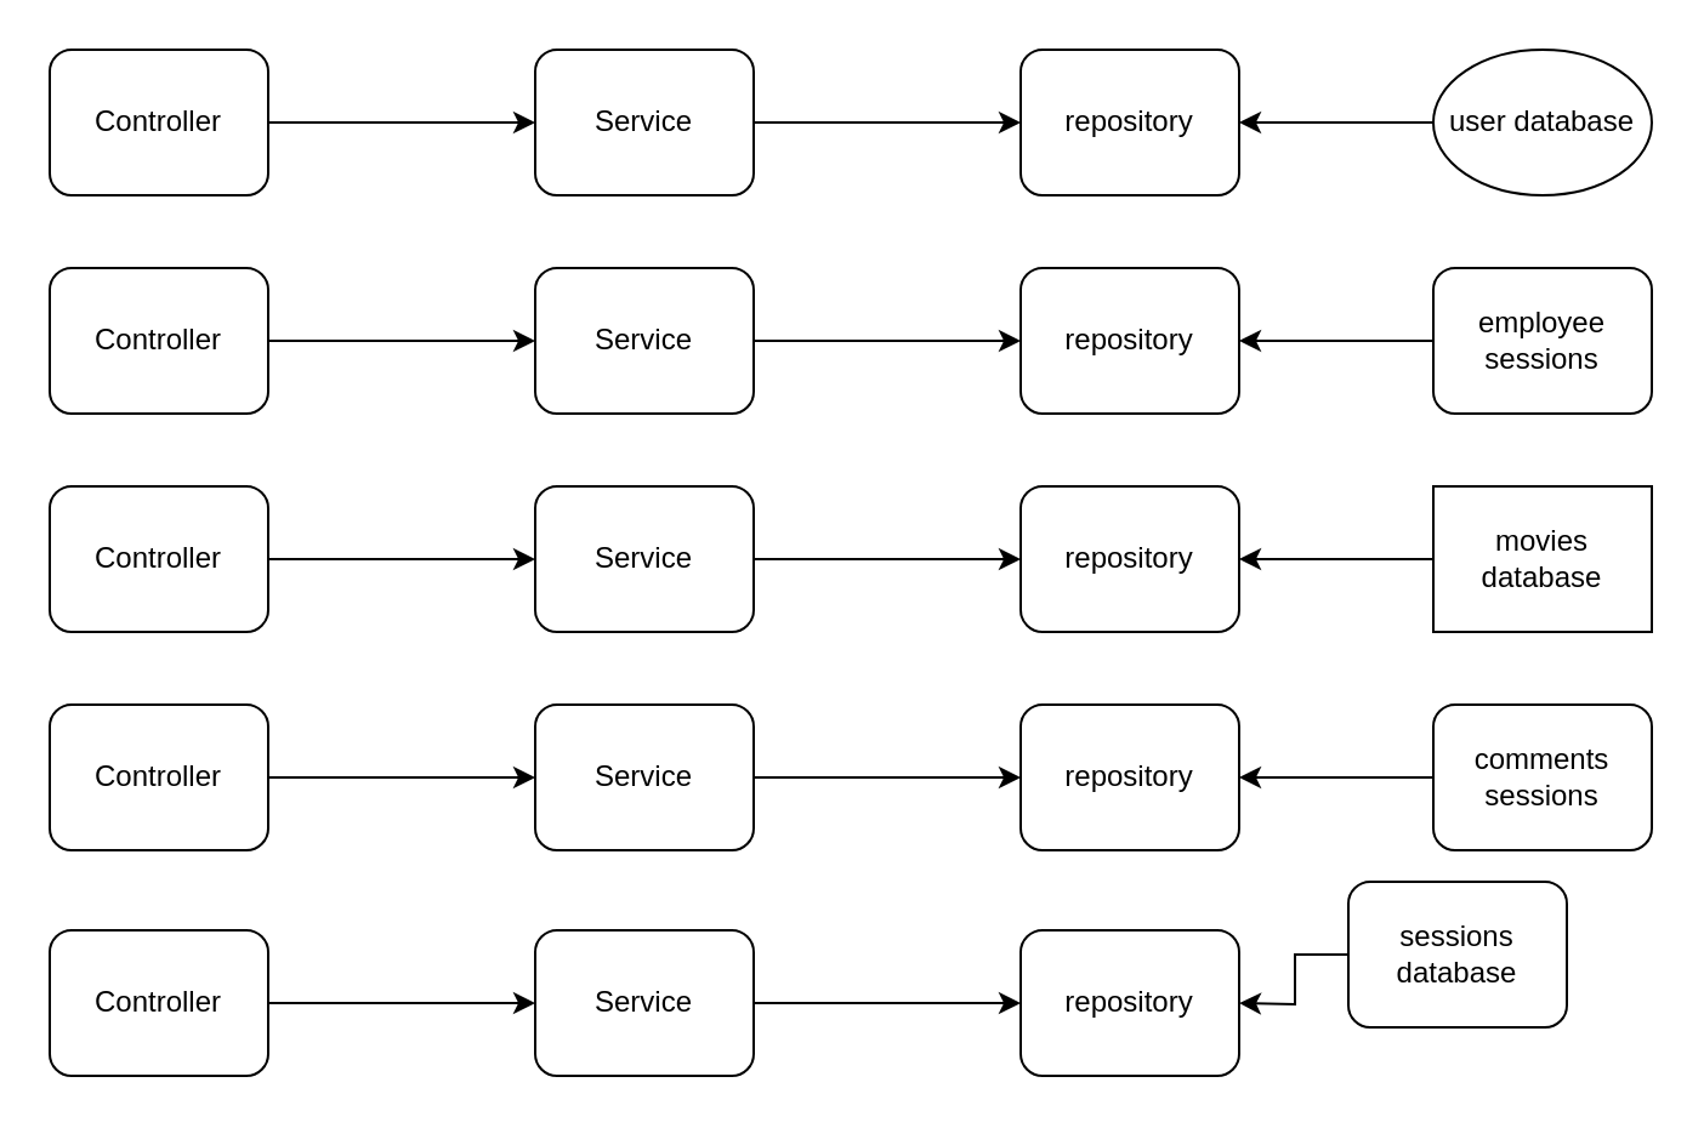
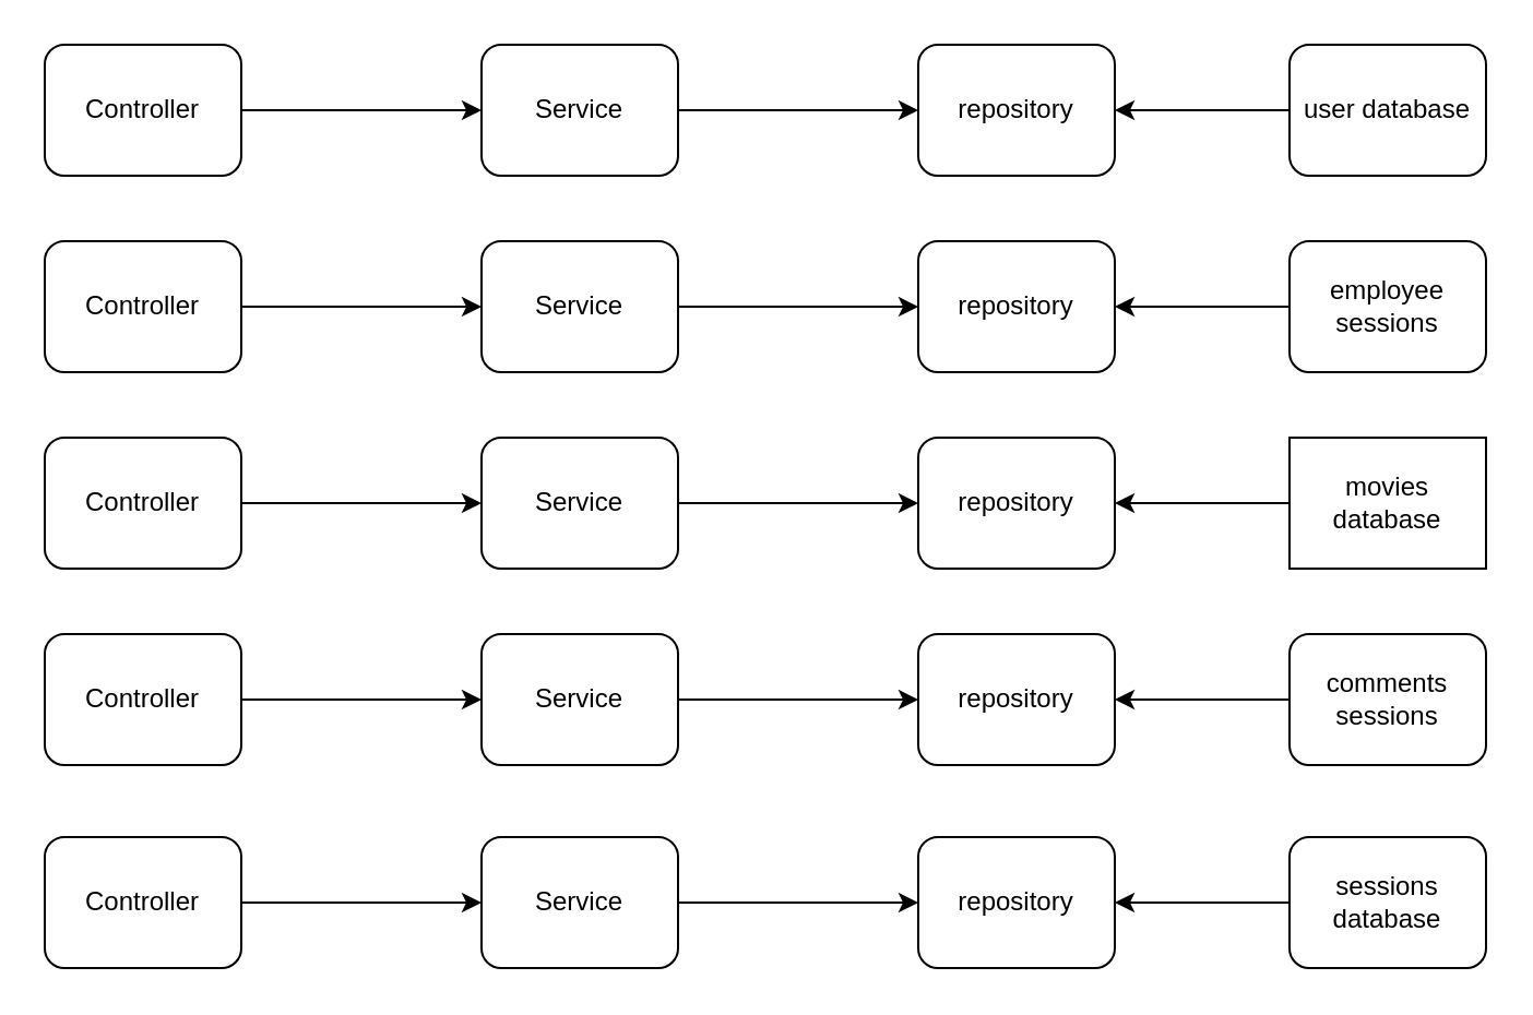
- <mxCell id="3" value="user database" style="ellipse;whiteSpace=wrap;html=1;" parent="1" vertex="1"><mxGeometry x="590" y="20" width="90" height="60" as="geometry" /></mxCell>
+ <mxCell id="3" value="user database" style="rounded=1;whiteSpace=wrap;html=1;" parent="1" vertex="1"><mxGeometry x="590" y="20" width="90" height="60" as="geometry" /></mxCell>
- <mxCell id="31" value="sessions&lt;br&gt;database" style="rounded=1;whiteSpace=wrap;html=1;" parent="1" vertex="1"><mxGeometry x="555" y="363" width="90" height="60" as="geometry" /></mxCell>
+ <mxCell id="31" value="sessions&lt;br&gt;database" style="rounded=1;whiteSpace=wrap;html=1;" parent="1" vertex="1"><mxGeometry x="590" y="383" width="90" height="60" as="geometry" /></mxCell>
